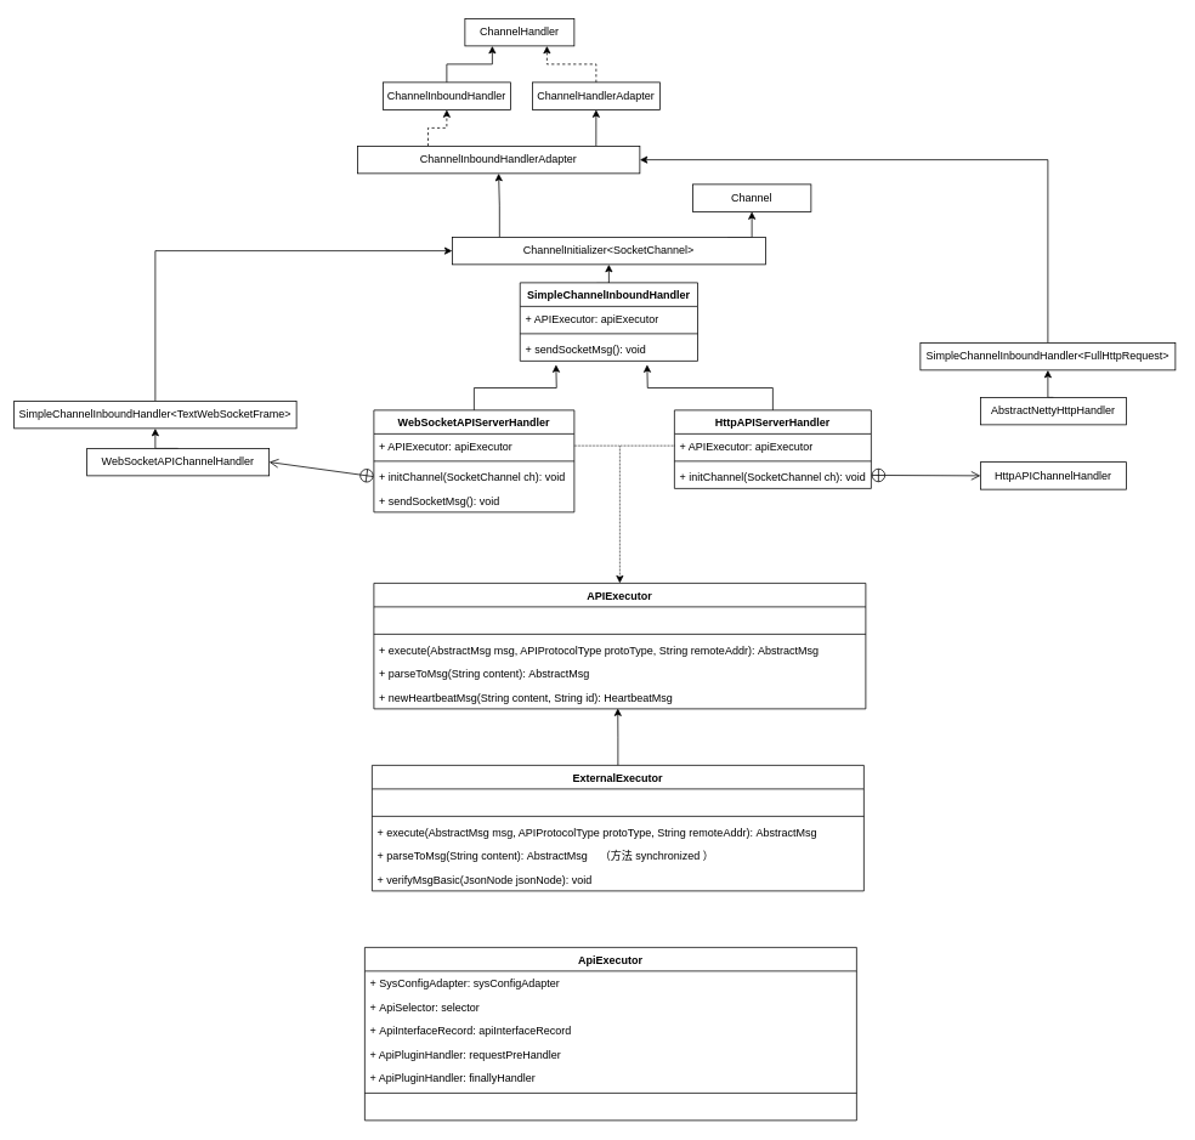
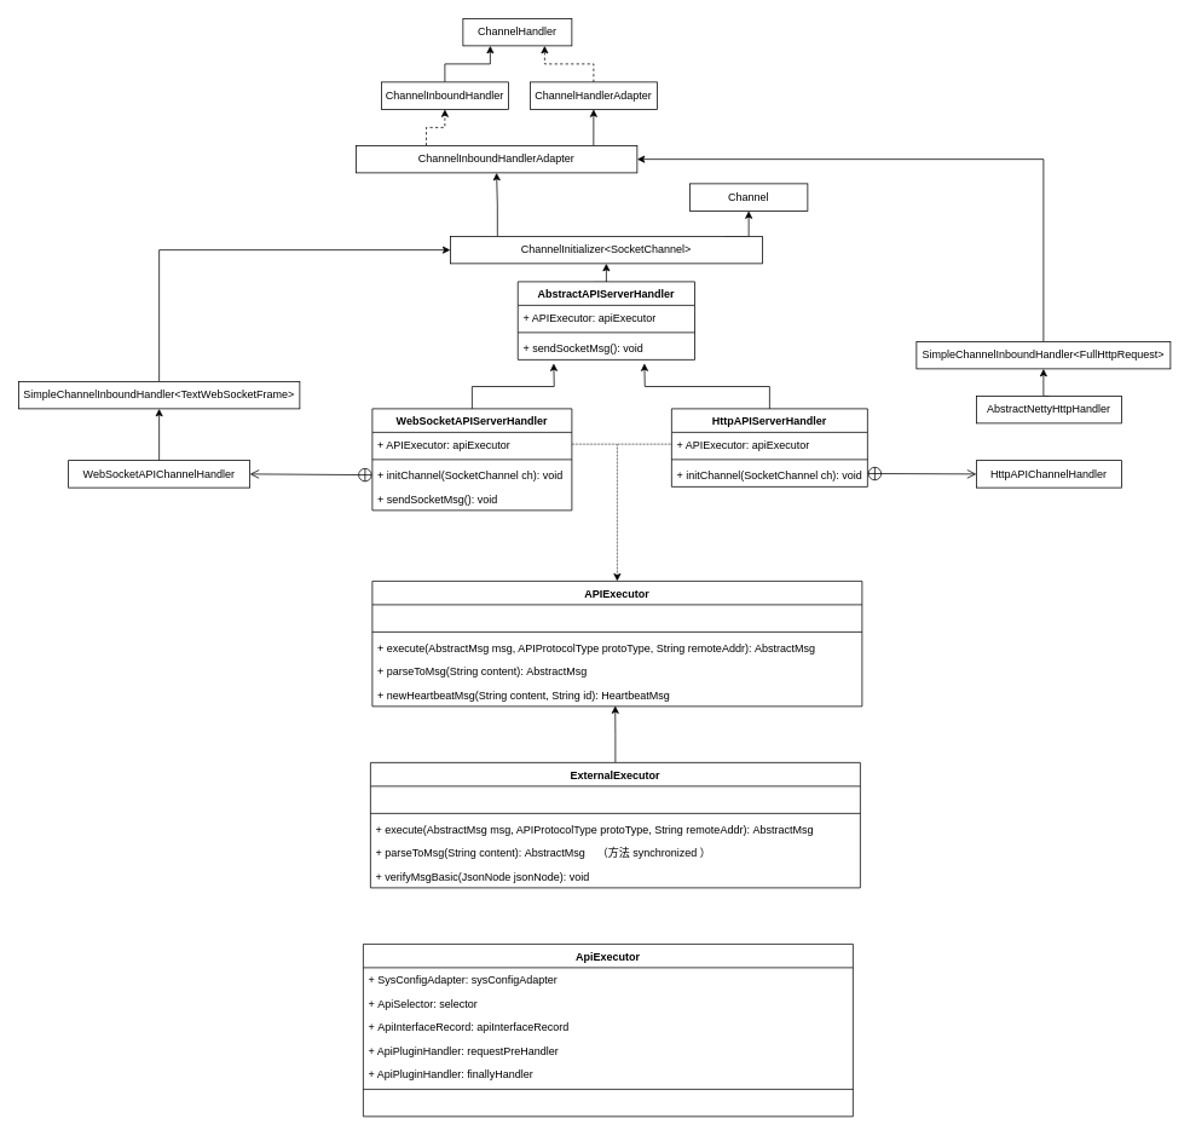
- <mxCell id="20" value="SimpleChannelInboundHandler" style="swimlane;fontStyle=1;align=center;verticalAlign=top;childLayout=stackLayout;horizontal=1;startSize=26;horizontalStack=0;resizeParent=1;resizeParentMax=0;resizeLast=0;collapsible=1;marginBottom=0;" vertex="1" parent="1"><mxGeometry x="570.5" y="310" width="195" height="86" as="geometry"><mxRectangle x="530" y="260" width="100" height="26" as="alternateBounds" /></mxGeometry></mxCell>
+ <mxCell id="20" value="AbstractAPIServerHandler" style="swimlane;fontStyle=1;align=center;verticalAlign=top;childLayout=stackLayout;horizontal=1;startSize=26;horizontalStack=0;resizeParent=1;resizeParentMax=0;resizeLast=0;collapsible=1;marginBottom=0;" vertex="1" parent="1"><mxGeometry x="570.5" y="310" width="195" height="86" as="geometry"><mxRectangle x="530" y="260" width="100" height="26" as="alternateBounds" /></mxGeometry></mxCell>
- <mxCell id="43" value="SimpleChannelInboundHandler&amp;lt;TextWebSocketFrame&amp;gt;" style="rounded=0;whiteSpace=wrap;html=1;" vertex="1" parent="1"><mxGeometry x="15" y="440" width="310" height="30" as="geometry" /></mxCell>
+ <mxCell id="43" value="SimpleChannelInboundHandler&amp;lt;TextWebSocketFrame&amp;gt;" style="rounded=0;whiteSpace=wrap;html=1;" vertex="1" parent="1"><mxGeometry x="20" y="420" width="310" height="30" as="geometry" /></mxCell>
- <mxCell id="45" value="WebSocketAPIChannelHandler" style="rounded=0;whiteSpace=wrap;html=1;" vertex="1" parent="1"><mxGeometry x="95" y="492" width="200" height="30" as="geometry" /></mxCell>
+ <mxCell id="45" value="WebSocketAPIChannelHandler" style="rounded=0;whiteSpace=wrap;html=1;" vertex="1" parent="1"><mxGeometry x="75" y="507" width="200" height="30" as="geometry" /></mxCell>
